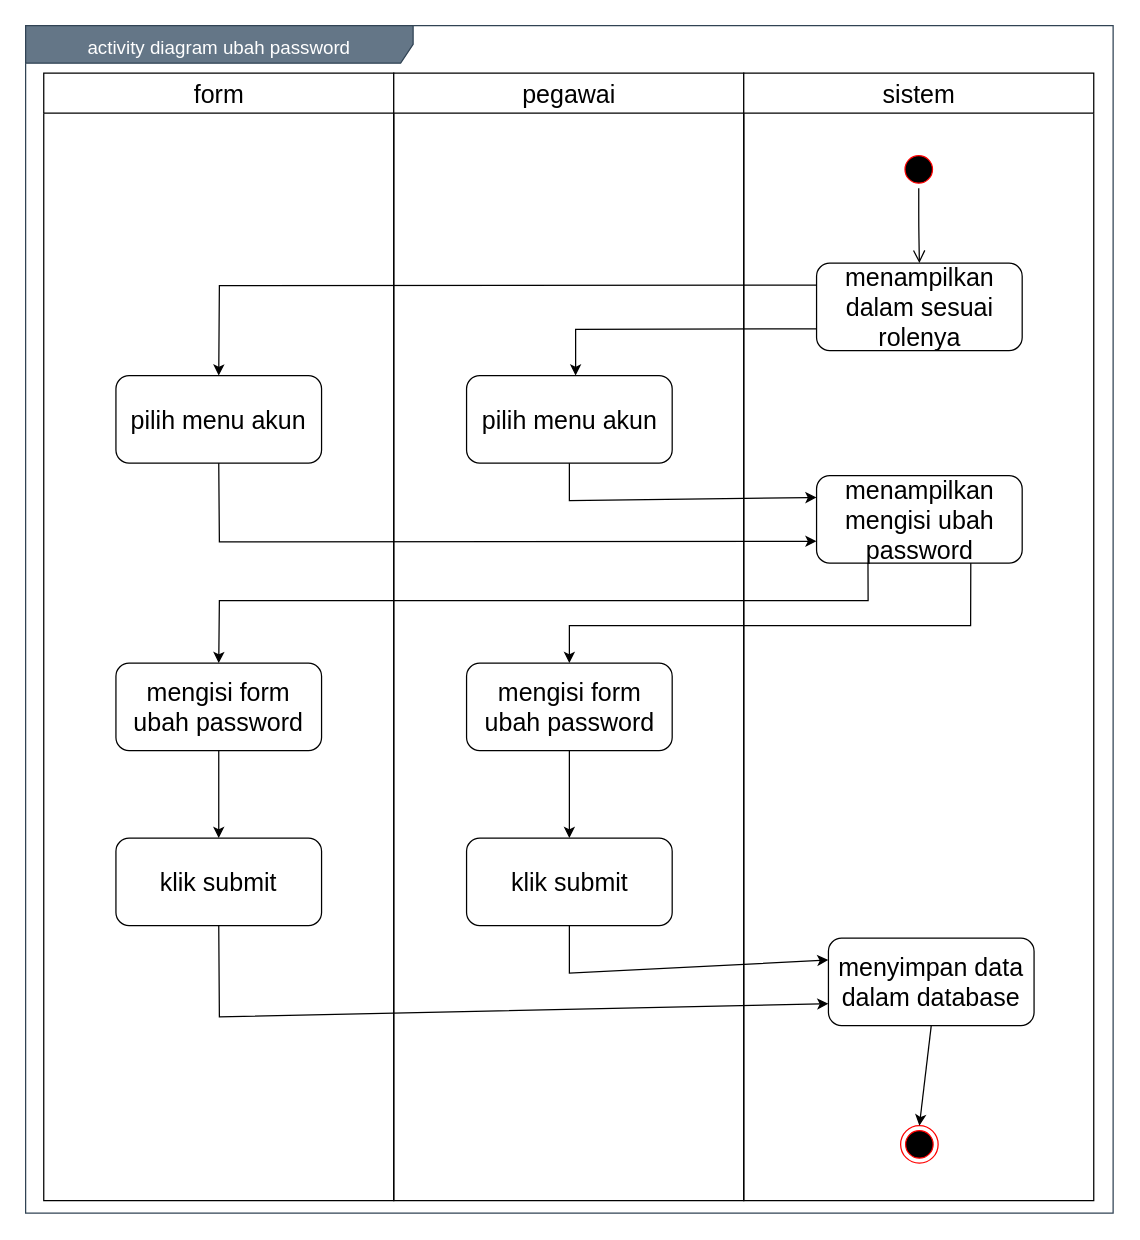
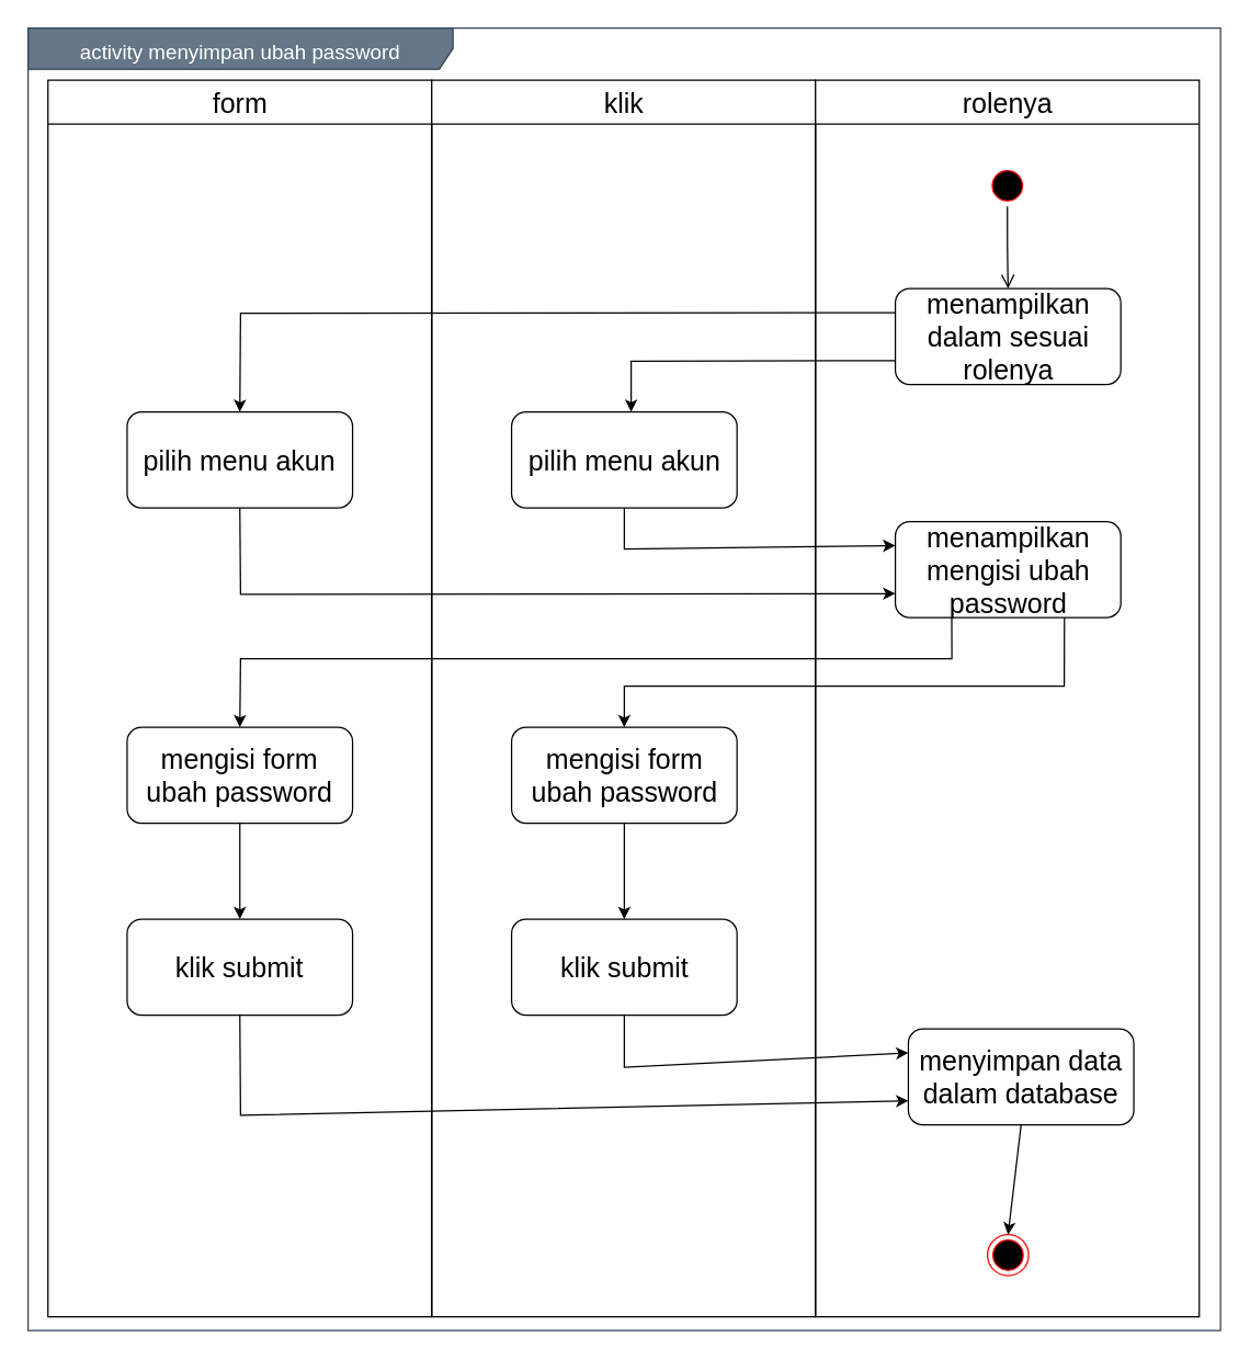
- <mxCell id="2" value="&lt;font style=&quot;font-size: 15px&quot;&gt;activity diagram ubah password&lt;/font&gt;" style="shape=umlFrame;whiteSpace=wrap;html=1;fontSize=20;align=center;width=310;height=30;fillColor=#647687;strokeColor=#314354;fontColor=#ffffff;" vertex="1" parent="1"><mxGeometry x="20" y="20" width="870" height="950" as="geometry" /></mxCell>
+ <mxCell id="2" value="&lt;font style=&quot;font-size: 15px&quot;&gt;activity menyimpan ubah password&lt;/font&gt;" style="shape=umlFrame;whiteSpace=wrap;html=1;fontSize=20;align=center;width=310;height=30;fillColor=#647687;strokeColor=#314354;fontColor=#ffffff;" vertex="1" parent="1"><mxGeometry x="20" y="20" width="870" height="950" as="geometry" /></mxCell>
- <mxCell id="6" value="pegawai" style="swimlane;whiteSpace=wrap;fontSize=20;fontStyle=0;startSize=32;" vertex="1" parent="1"><mxGeometry x="314.5" y="58" width="280" height="902" as="geometry" /></mxCell>
+ <mxCell id="6" value="klik" style="swimlane;whiteSpace=wrap;fontSize=20;fontStyle=0;startSize=32;" vertex="1" parent="1"><mxGeometry x="314.5" y="58" width="280" height="902" as="geometry" /></mxCell>
- <mxCell id="8" value="sistem" style="swimlane;whiteSpace=wrap;fontSize=20;fontStyle=0;startSize=32;" vertex="1" parent="1"><mxGeometry x="594.5" y="58" width="280" height="902" as="geometry" /></mxCell>
+ <mxCell id="8" value="rolenya" style="swimlane;whiteSpace=wrap;fontSize=20;fontStyle=0;startSize=32;" vertex="1" parent="1"><mxGeometry x="594.5" y="58" width="280" height="902" as="geometry" /></mxCell>
